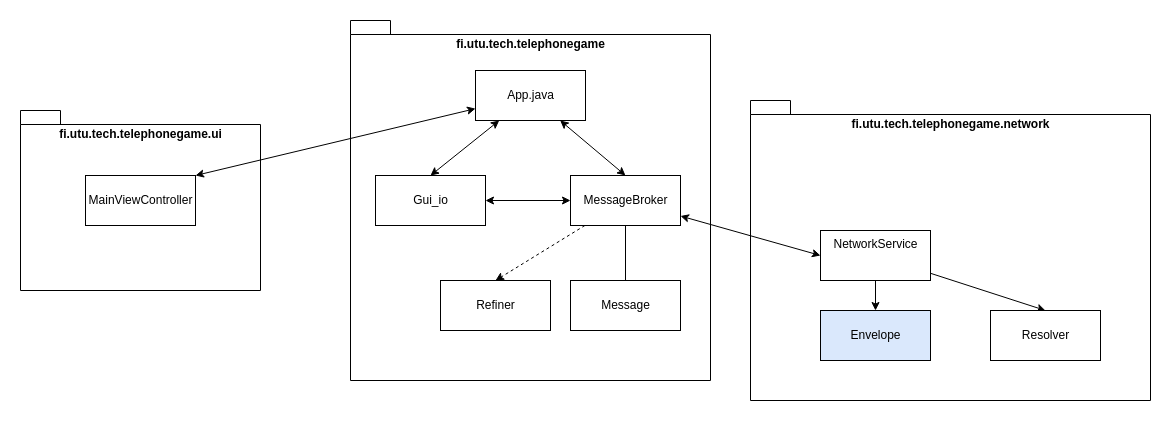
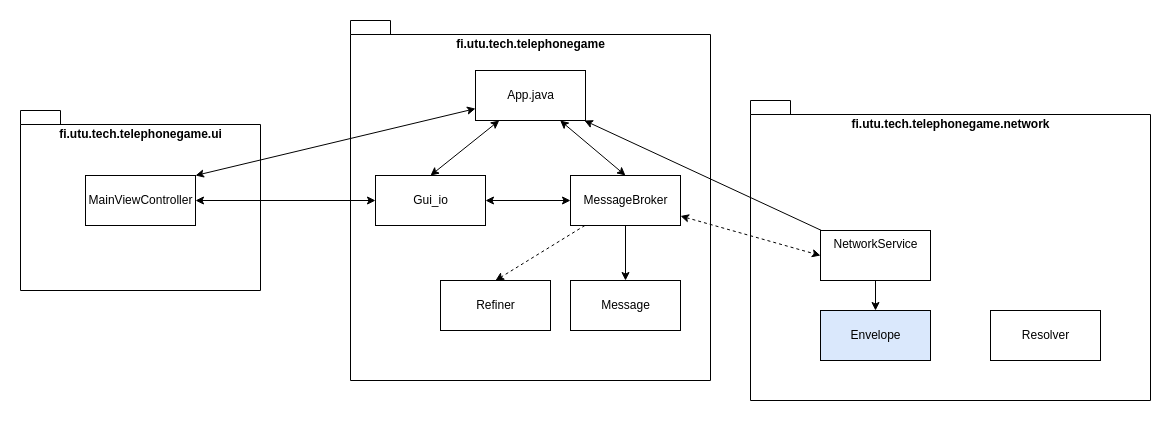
+ <mxCell id="9" style="edgeStyle=orthogonalEdgeStyle;rounded=0;orthogonalLoop=1;jettySize=auto;html=1;entryX=0;entryY=0.5;entryDx=0;entryDy=0;endArrow=classic;endFill=1;startArrow=classic;startFill=1;" parent="1" source="10" target="14" edge="1"><mxGeometry relative="1" as="geometry" /></mxCell>
- <mxCell id="20" style="edgeStyle=none;rounded=0;orthogonalLoop=1;jettySize=auto;html=1;entryX=0;entryY=0.5;entryDx=0;entryDy=0;startArrow=classic;startFill=1;endArrow=classic;endFill=1;" parent="1" source="21" target="13" edge="1"><mxGeometry relative="1" as="geometry" /></mxCell>
+ <mxCell id="20" style="edgeStyle=none;rounded=0;orthogonalLoop=1;jettySize=auto;html=1;entryX=0;entryY=0.5;entryDx=0;entryDy=0;startArrow=classic;startFill=1;endArrow=classic;endFill=1;dashed=1;" parent="1" source="21" target="13" edge="1"><mxGeometry relative="1" as="geometry" /></mxCell>
- <mxCell id="19" style="edgeStyle=none;rounded=0;orthogonalLoop=1;jettySize=auto;html=1;startArrow=none;startFill=0;endArrow=none;endFill=1;" parent="1" source="21" target="15" edge="1"><mxGeometry relative="1" as="geometry" /></mxCell>
+ <mxCell id="19" style="edgeStyle=none;rounded=0;orthogonalLoop=1;jettySize=auto;html=1;startArrow=none;startFill=0;endArrow=classic;endFill=1;" parent="1" source="21" target="15" edge="1"><mxGeometry relative="1" as="geometry" /></mxCell>
- <mxCell id="12" style="edgeStyle=none;rounded=0;orthogonalLoop=1;jettySize=auto;html=1;entryX=0.5;entryY=0;entryDx=0;entryDy=0;" edge="1" parent="1" source="13" target="23"><mxGeometry relative="1" as="geometry" /></mxCell>
+ <mxCell id="12" style="edgeStyle=none;rounded=0;orthogonalLoop=1;jettySize=auto;html=1;" edge="1" parent="1" source="13" target="8"><mxGeometry relative="1" as="geometry" /></mxCell>
